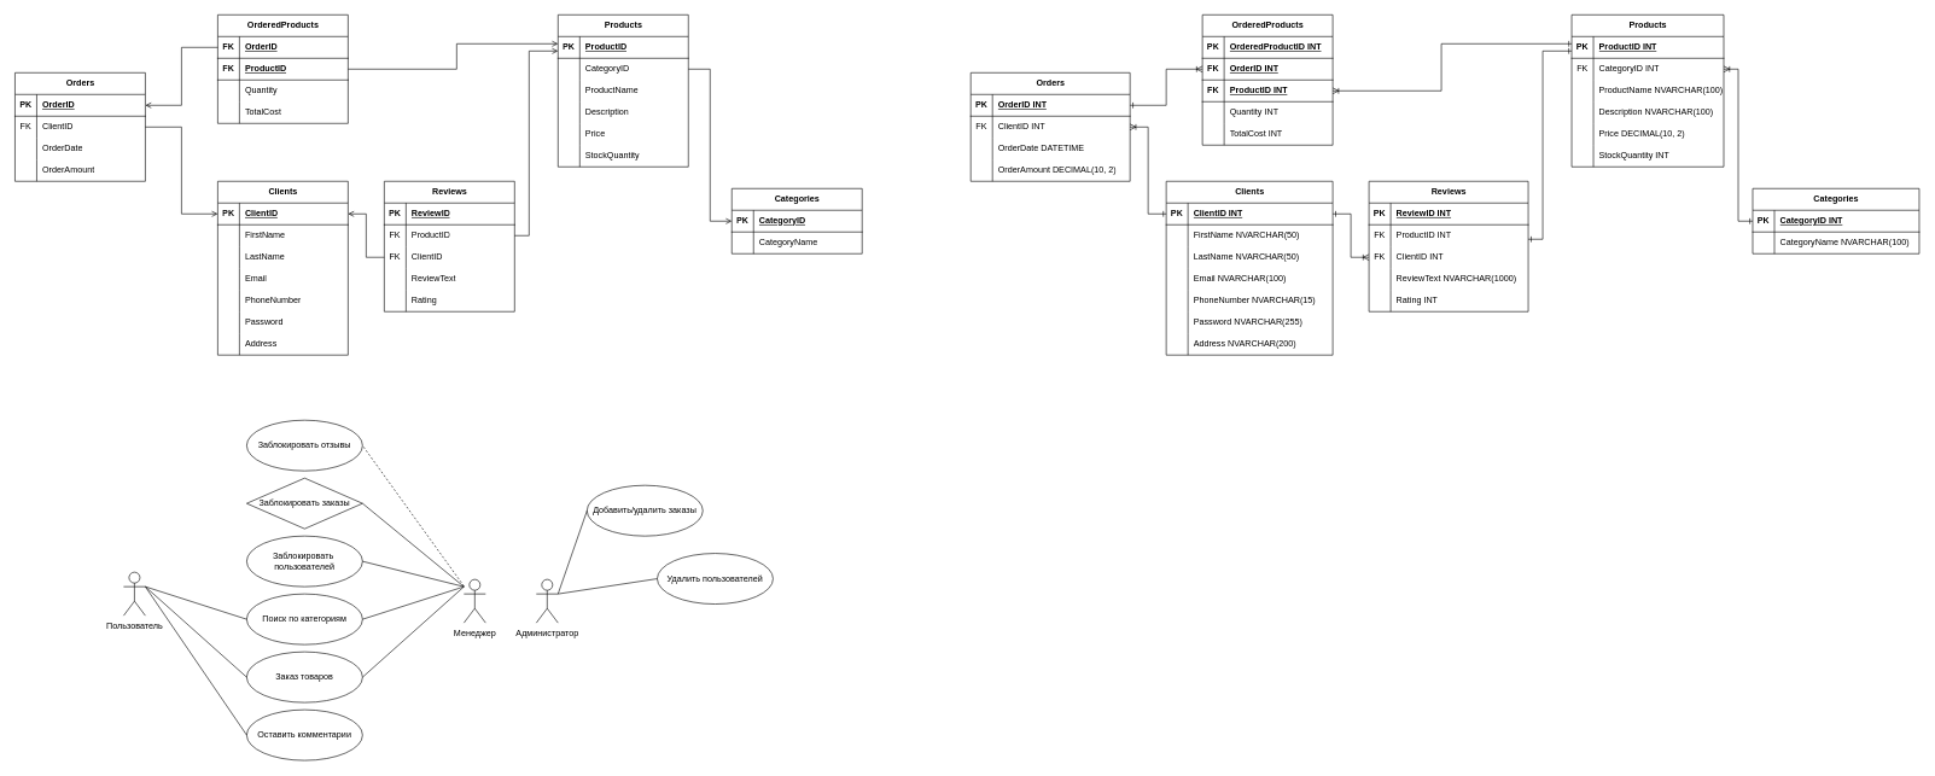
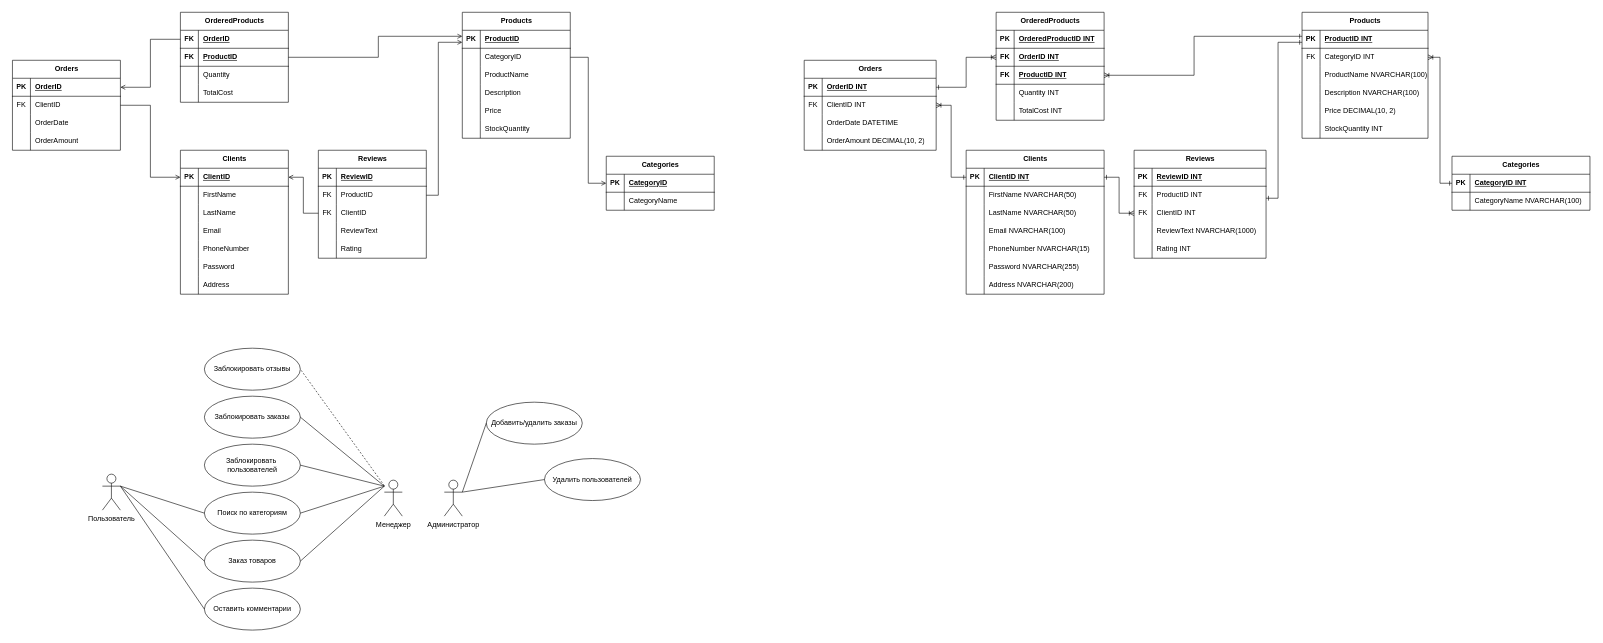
- <mxCell id="105" value="Заблокировать&amp;nbsp;заказы" style="rhombus;whiteSpace=wrap;html=1;" parent="1" vertex="1"><mxGeometry x="340" y="660" width="160" height="70" as="geometry" /></mxCell>
+ <mxCell id="105" value="Заблокировать&amp;nbsp;заказы" style="ellipse;whiteSpace=wrap;html=1;" parent="1" vertex="1"><mxGeometry x="340" y="660" width="160" height="70" as="geometry" /></mxCell>
